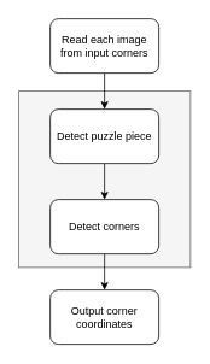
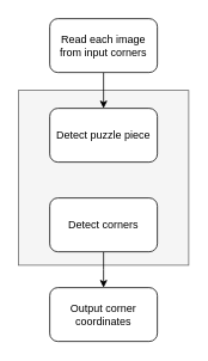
- <mxCell id="5" style="edgeStyle=orthogonalEdgeStyle;rounded=0;orthogonalLoop=1;jettySize=auto;html=1;exitX=0.5;exitY=1;exitDx=0;exitDy=0;entryX=0.5;entryY=0;entryDx=0;entryDy=0;" edge="1" parent="1" source="6" target="8"><mxGeometry relative="1" as="geometry" /></mxCell>
